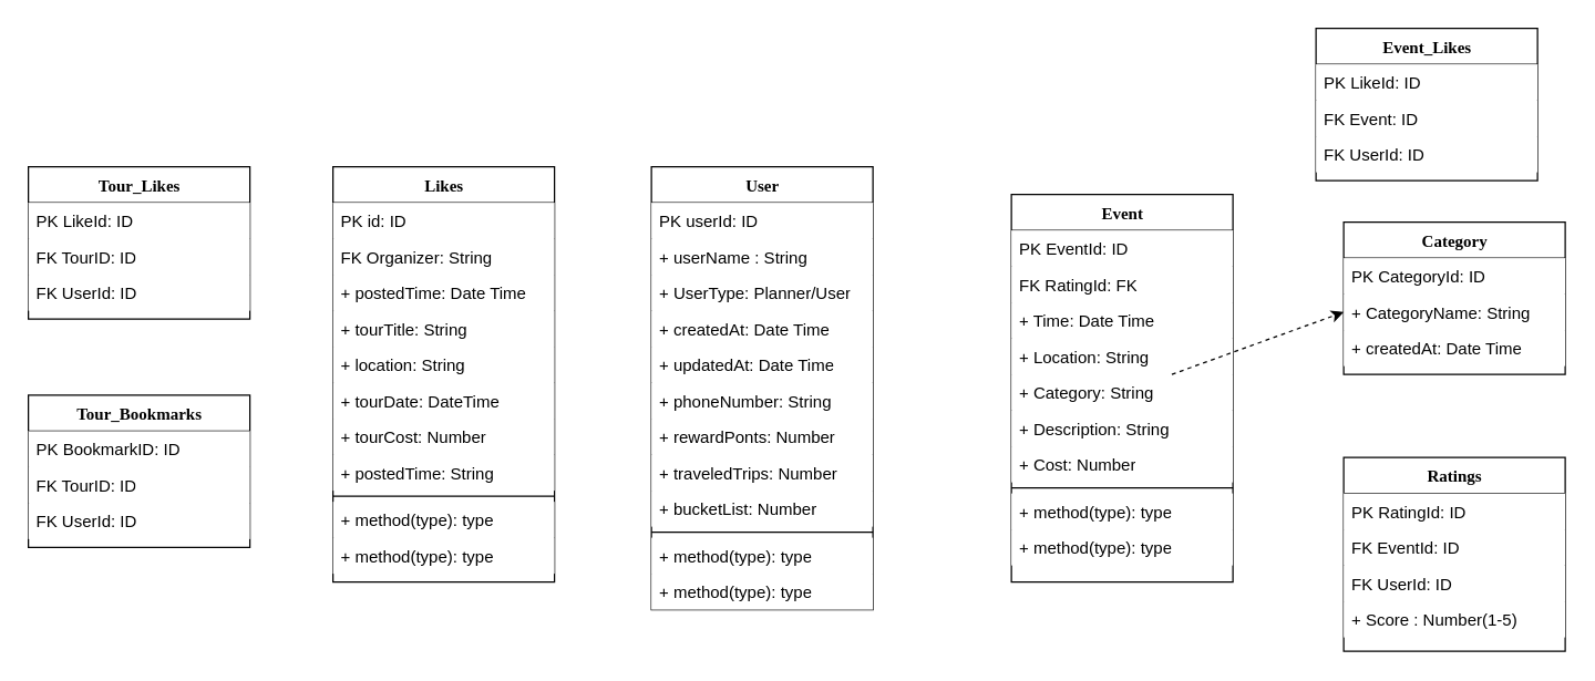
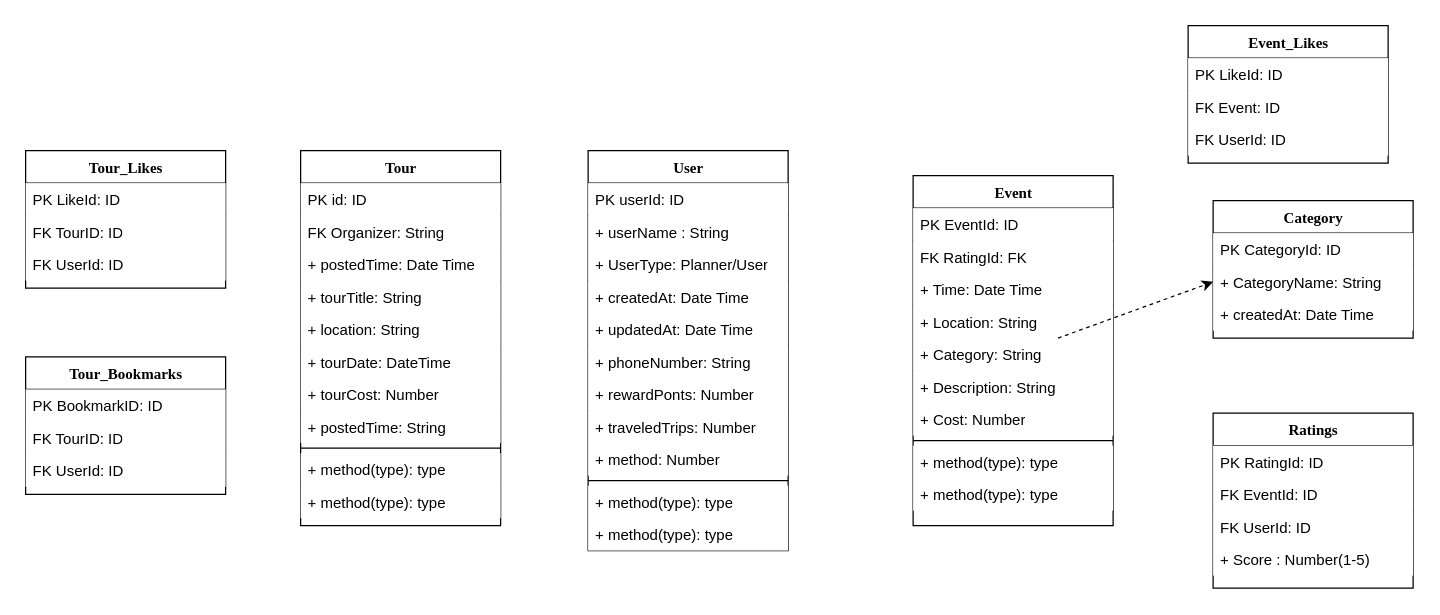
- <mxCell id="2" value="Likes" style="swimlane;html=1;fontStyle=1;align=center;verticalAlign=top;childLayout=stackLayout;horizontal=1;startSize=26;horizontalStack=0;resizeParent=1;resizeLast=0;collapsible=1;marginBottom=0;swimlaneFillColor=#ffffff;rounded=0;shadow=0;comic=0;labelBackgroundColor=none;strokeWidth=1;fillColor=none;fontFamily=Verdana;fontSize=12" vertex="1" parent="1"><mxGeometry x="240" y="120" width="160" height="300" as="geometry"><mxRectangle x="90" y="83" width="110" height="30" as="alternateBounds" /></mxGeometry></mxCell>
+ <mxCell id="2" value="Tour" style="swimlane;html=1;fontStyle=1;align=center;verticalAlign=top;childLayout=stackLayout;horizontal=1;startSize=26;horizontalStack=0;resizeParent=1;resizeLast=0;collapsible=1;marginBottom=0;swimlaneFillColor=#ffffff;rounded=0;shadow=0;comic=0;labelBackgroundColor=none;strokeWidth=1;fillColor=none;fontFamily=Verdana;fontSize=12" vertex="1" parent="1"><mxGeometry x="240" y="120" width="160" height="300" as="geometry"><mxRectangle x="90" y="83" width="110" height="30" as="alternateBounds" /></mxGeometry></mxCell>
- <mxCell id="23" value="+ bucketList: Number" style="text;html=1;strokeColor=none;fillColor=default;align=left;verticalAlign=top;spacingLeft=4;spacingRight=4;whiteSpace=wrap;overflow=hidden;rotatable=0;points=[[0,0.5],[1,0.5]];portConstraint=eastwest;" vertex="1" parent="14"><mxGeometry y="234" width="160" height="26" as="geometry" /></mxCell>
+ <mxCell id="23" value="+ method: Number" style="text;html=1;strokeColor=none;fillColor=default;align=left;verticalAlign=top;spacingLeft=4;spacingRight=4;whiteSpace=wrap;overflow=hidden;rotatable=0;points=[[0,0.5],[1,0.5]];portConstraint=eastwest;" vertex="1" parent="14"><mxGeometry y="234" width="160" height="26" as="geometry" /></mxCell>
